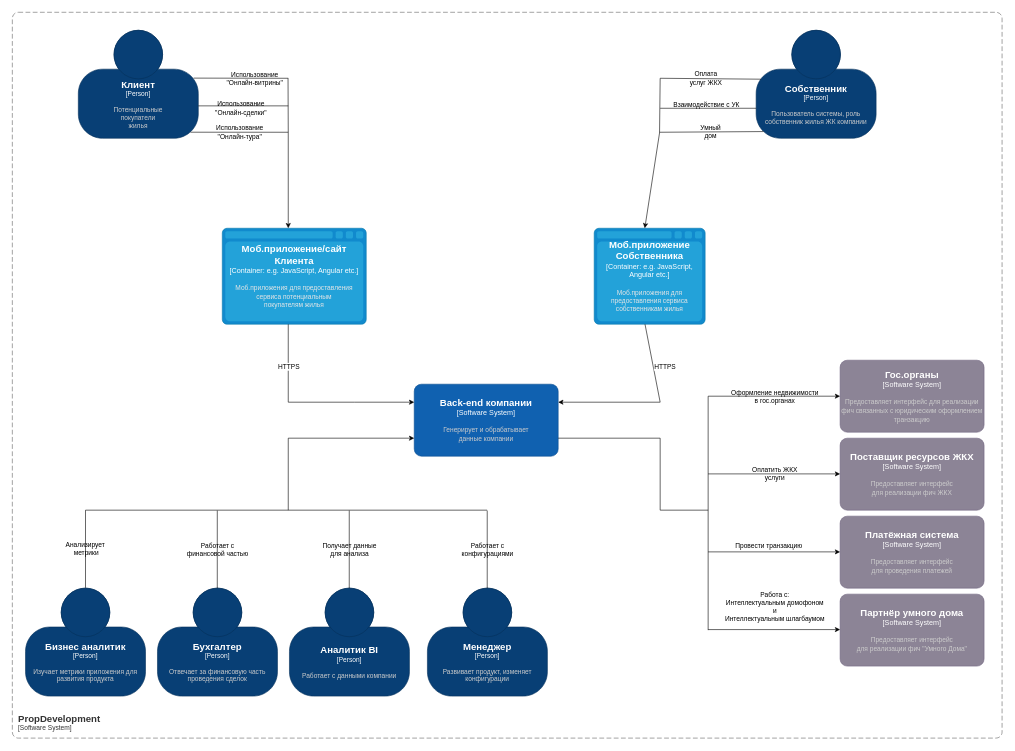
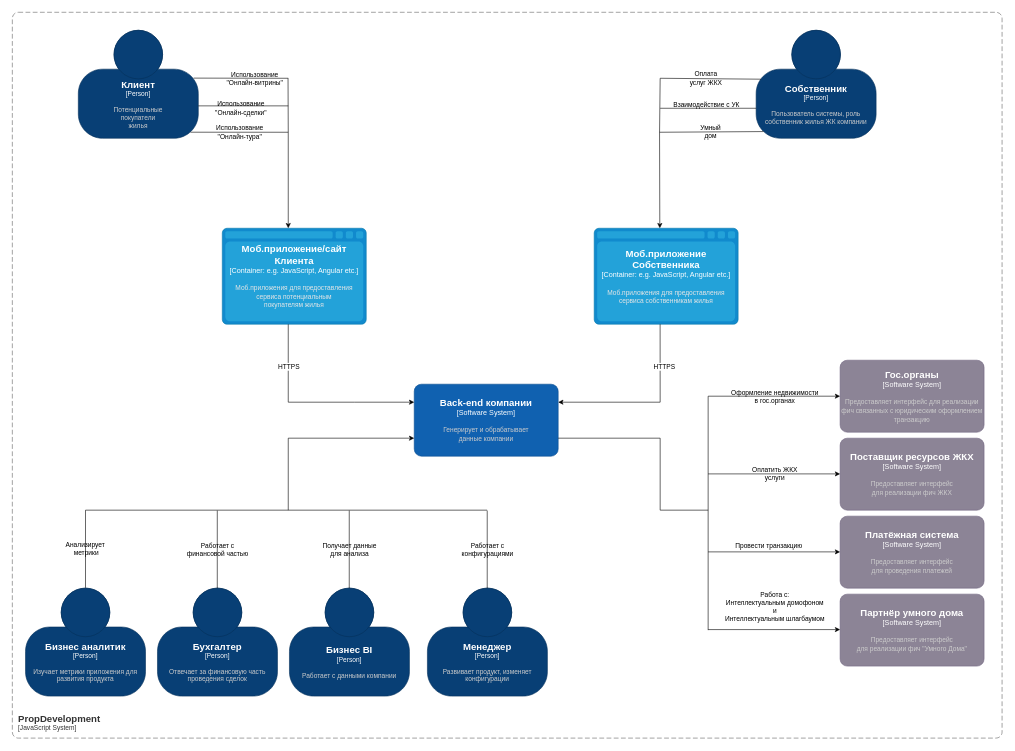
- <mxCell id="10" value="&lt;font style=&quot;font-size: 16px&quot;&gt;&lt;b&gt;Моб.приложение Собственника&lt;/b&gt;&lt;/font&gt;&lt;div&gt;[Container:&amp;nbsp;e.g. JavaScript, Angular etc.]&lt;/div&gt;&lt;br&gt;&lt;div&gt;&lt;font style=&quot;font-size: 11px&quot;&gt;&lt;font color=&quot;#E6E6E6&quot;&gt;Моб.приложения для предоставления сервиса собственникам жилья&lt;/font&gt;&lt;/div&gt;" style="shape=mxgraph.c4.webBrowserContainer2;whiteSpace=wrap;html=1;boundedLbl=1;rounded=0;labelBackgroundColor=none;strokeColor=#118ACD;fillColor=#23A2D9;strokeColor=#118ACD;strokeColor2=#0E7DAD;fontSize=12;fontColor=#ffffff;align=center;metaEdit=1;points=[[0.5,0,0],[1,0.25,0],[1,0.5,0],[1,0.75,0],[0.5,1,0],[0,0.75,0],[0,0.5,0],[0,0.25,0]];resizable=0;" vertex="1" parent="1"><mxGeometry x="990" y="380" width="185" height="160" as="geometry" /></mxCell>
+ <mxCell id="10" value="&lt;font style=&quot;font-size: 16px&quot;&gt;&lt;b&gt;Моб.приложение Собственника&lt;/b&gt;&lt;/font&gt;&lt;div&gt;[Container:&amp;nbsp;e.g. JavaScript, Angular etc.]&lt;/div&gt;&lt;br&gt;&lt;div&gt;&lt;font style=&quot;font-size: 11px&quot;&gt;&lt;font color=&quot;#E6E6E6&quot;&gt;Моб.приложения для предоставления сервиса собственникам жилья&lt;/font&gt;&lt;/div&gt;" style="shape=mxgraph.c4.webBrowserContainer2;whiteSpace=wrap;html=1;boundedLbl=1;rounded=0;labelBackgroundColor=none;strokeColor=#118ACD;fillColor=#23A2D9;strokeColor=#118ACD;strokeColor2=#0E7DAD;fontSize=12;fontColor=#ffffff;align=center;metaEdit=1;points=[[0.5,0,0],[1,0.25,0],[1,0.5,0],[1,0.75,0],[0.5,1,0],[0,0.75,0],[0,0.5,0],[0,0.25,0]];resizable=0;" vertex="1" parent="1"><mxGeometry x="990" y="380" width="240" height="160" as="geometry" /></mxCell>
- <mxCell id="4" value="&lt;font style=&quot;font-size: 16px&quot;&gt;&lt;b&gt;Аналитик BI&lt;/b&gt;&lt;/font&gt;&lt;div&gt;[Person]&lt;/div&gt;&lt;br&gt;&lt;div&gt;&lt;font style=&quot;font-size: 11px&quot;&gt;&lt;font color=&quot;#cccccc&quot;&gt;Работает с данными компании&lt;/font&gt;&lt;/div&gt;" style="html=1;fontSize=11;dashed=0;whiteSpace=wrap;fillColor=#083F75;strokeColor=#06315C;fontColor=#ffffff;shape=mxgraph.c4.person2;align=center;metaEdit=1;points=[[0.5,0,0],[1,0.5,0],[1,0.75,0],[0.75,1,0],[0.5,1,0],[0.25,1,0],[0,0.75,0],[0,0.5,0]];resizable=0;" vertex="1" parent="1"><mxGeometry x="482" y="980" width="200" height="180" as="geometry" /></mxCell>
+ <mxCell id="4" value="&lt;font style=&quot;font-size: 16px&quot;&gt;&lt;b&gt;Бизнес BI&lt;/b&gt;&lt;/font&gt;&lt;div&gt;[Person]&lt;/div&gt;&lt;br&gt;&lt;div&gt;&lt;font style=&quot;font-size: 11px&quot;&gt;&lt;font color=&quot;#cccccc&quot;&gt;Работает с данными компании&lt;/font&gt;&lt;/div&gt;" style="html=1;fontSize=11;dashed=0;whiteSpace=wrap;fillColor=#083F75;strokeColor=#06315C;fontColor=#ffffff;shape=mxgraph.c4.person2;align=center;metaEdit=1;points=[[0.5,0,0],[1,0.5,0],[1,0.75,0],[0.75,1,0],[0.5,1,0],[0.25,1,0],[0,0.75,0],[0,0.5,0]];resizable=0;" vertex="1" parent="1"><mxGeometry x="482" y="980" width="200" height="180" as="geometry" /></mxCell>
- <mxCell id="55" value="&lt;font style=&quot;font-size: 16px&quot;&gt;&lt;b&gt;&lt;div style=&quot;text-align: left&quot;&gt;PropDevelopment&lt;/div&gt;&lt;/b&gt;&lt;/font&gt;&lt;div style=&quot;text-align: left&quot;&gt;[Software System]&lt;/div&gt;" style="rounded=1;fontSize=11;whiteSpace=wrap;html=1;dashed=1;arcSize=20;fillColor=none;strokeColor=#666666;fontColor=#333333;labelBackgroundColor=none;align=left;verticalAlign=bottom;labelBorderColor=none;spacingTop=0;spacing=10;dashPattern=8 4;metaEdit=1;rotatable=0;perimeter=rectanglePerimeter;noLabel=0;labelPadding=0;allowArrows=0;connectable=0;expand=0;recursiveResize=0;editable=1;pointerEvents=0;absoluteArcSize=1;points=[[0.25,0,0],[0.5,0,0],[0.75,0,0],[1,0.25,0],[1,0.5,0],[1,0.75,0],[0.75,1,0],[0.5,1,0],[0.25,1,0],[0,0.75,0],[0,0.5,0],[0,0.25,0]];" vertex="1" parent="1"><mxGeometry x="20" y="20" width="1650" height="1210" as="geometry" /></mxCell>
+ <mxCell id="55" value="&lt;font style=&quot;font-size: 16px&quot;&gt;&lt;b&gt;&lt;div style=&quot;text-align: left&quot;&gt;PropDevelopment&lt;/div&gt;&lt;/b&gt;&lt;/font&gt;&lt;div style=&quot;text-align: left&quot;&gt;[JavaScript System]&lt;/div&gt;" style="rounded=1;fontSize=11;whiteSpace=wrap;html=1;dashed=1;arcSize=20;fillColor=none;strokeColor=#666666;fontColor=#333333;labelBackgroundColor=none;align=left;verticalAlign=bottom;labelBorderColor=none;spacingTop=0;spacing=10;dashPattern=8 4;metaEdit=1;rotatable=0;perimeter=rectanglePerimeter;noLabel=0;labelPadding=0;allowArrows=0;connectable=0;expand=0;recursiveResize=0;editable=1;pointerEvents=0;absoluteArcSize=1;points=[[0.25,0,0],[0.5,0,0],[0.75,0,0],[1,0.25,0],[1,0.5,0],[1,0.75,0],[0.75,1,0],[0.5,1,0],[0.25,1,0],[0,0.75,0],[0,0.5,0],[0,0.25,0]];" vertex="1" parent="1"><mxGeometry x="20" y="20" width="1650" height="1210" as="geometry" /></mxCell>
